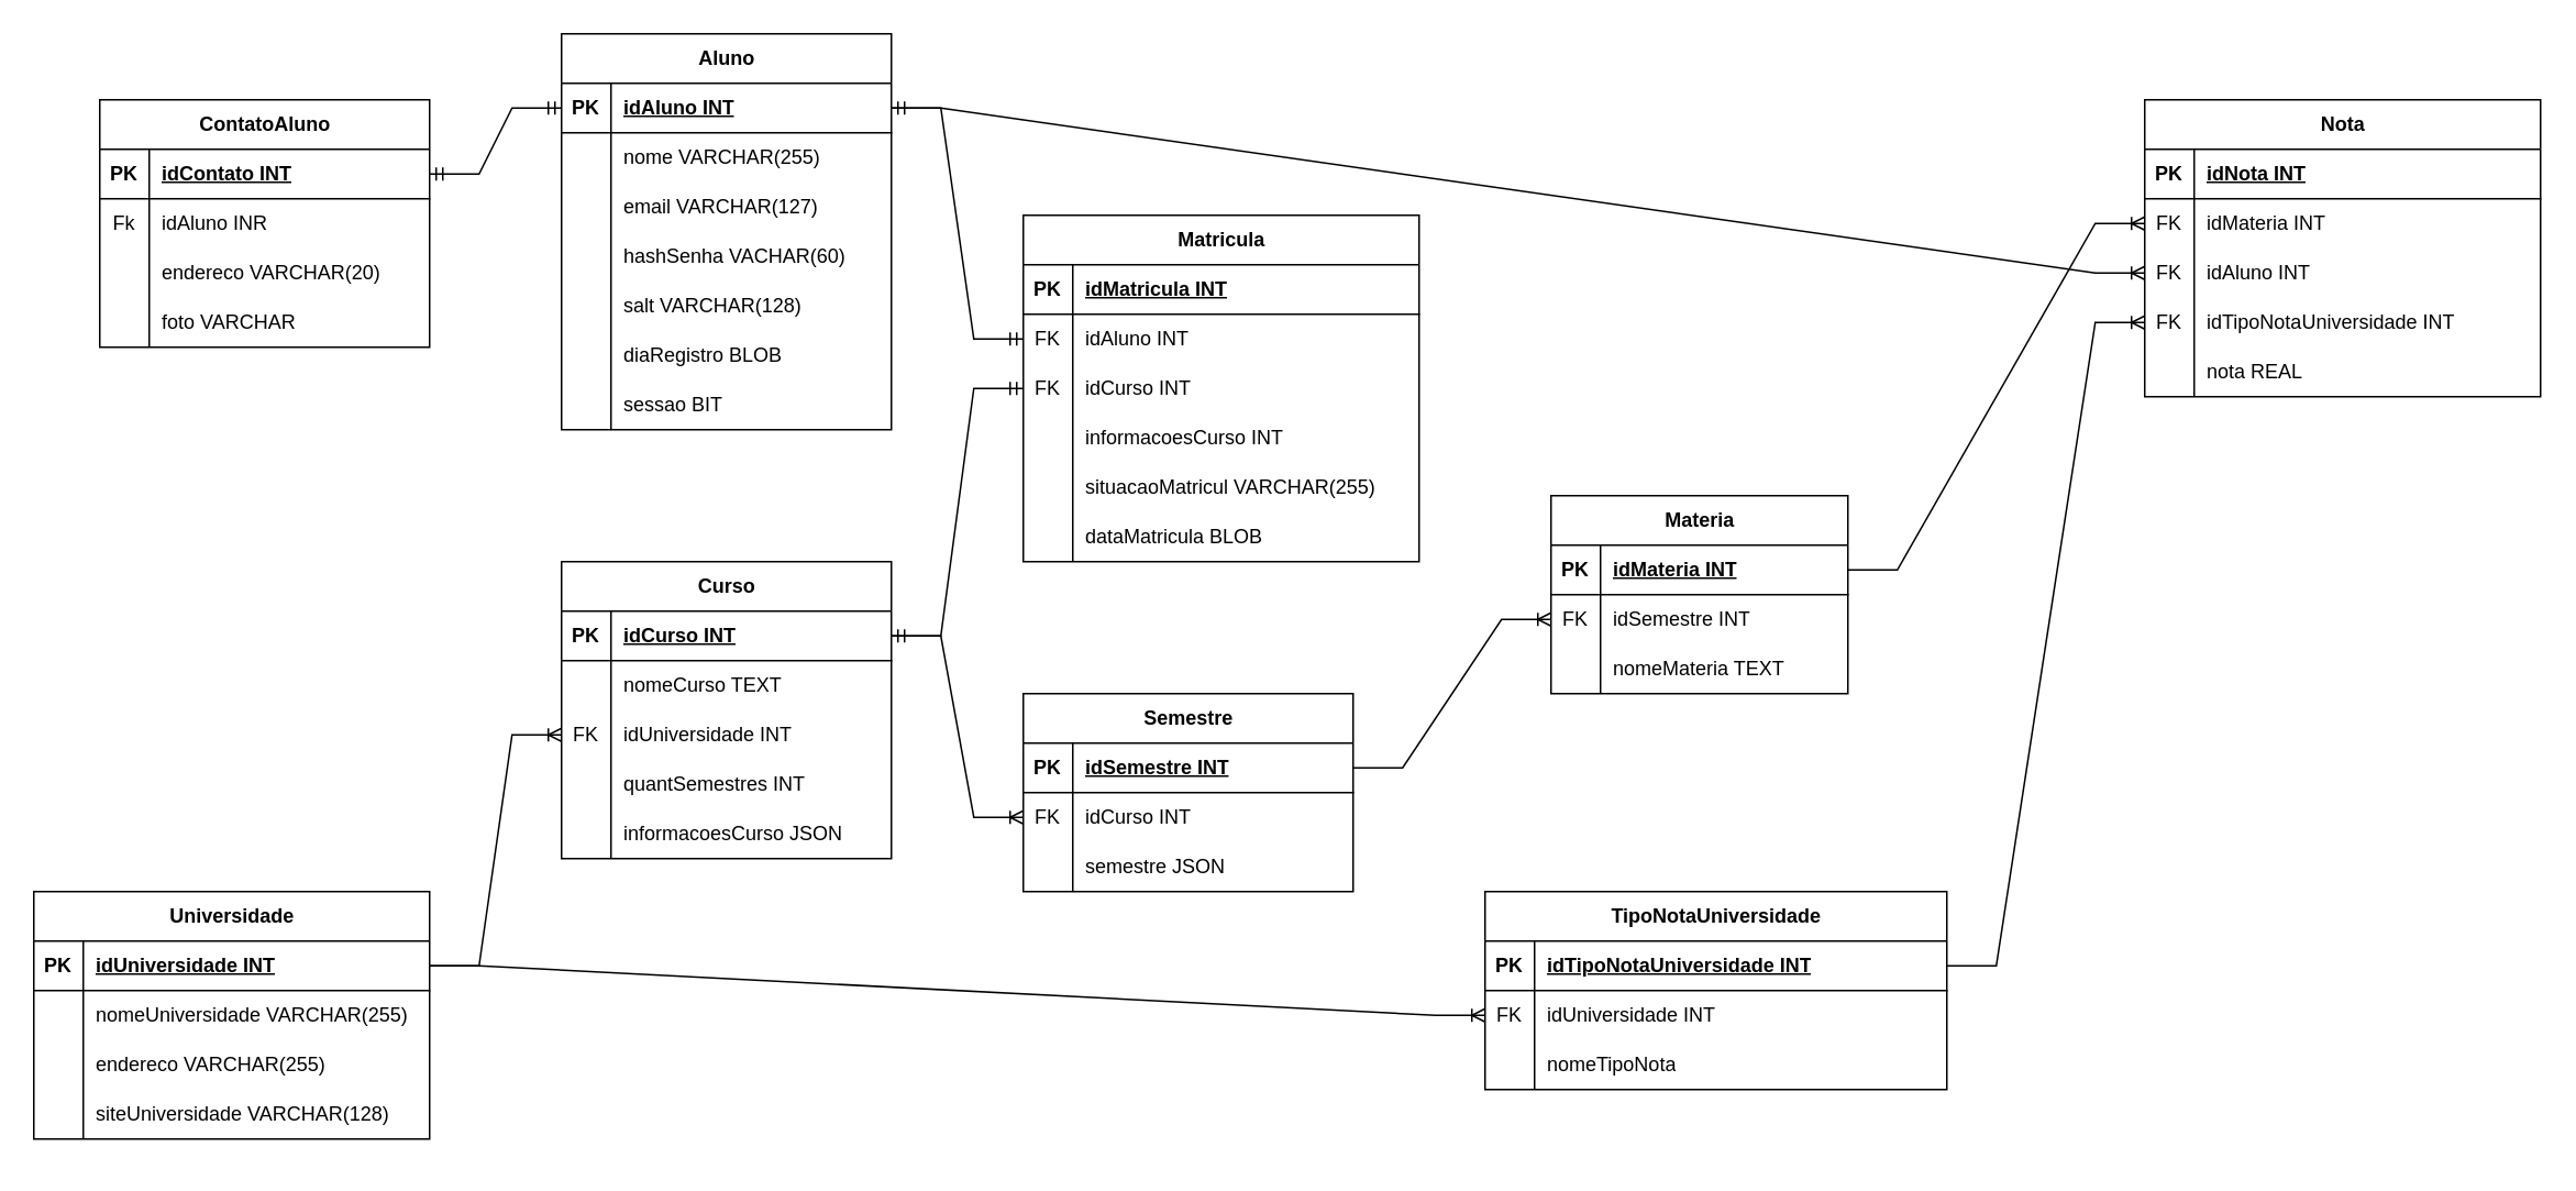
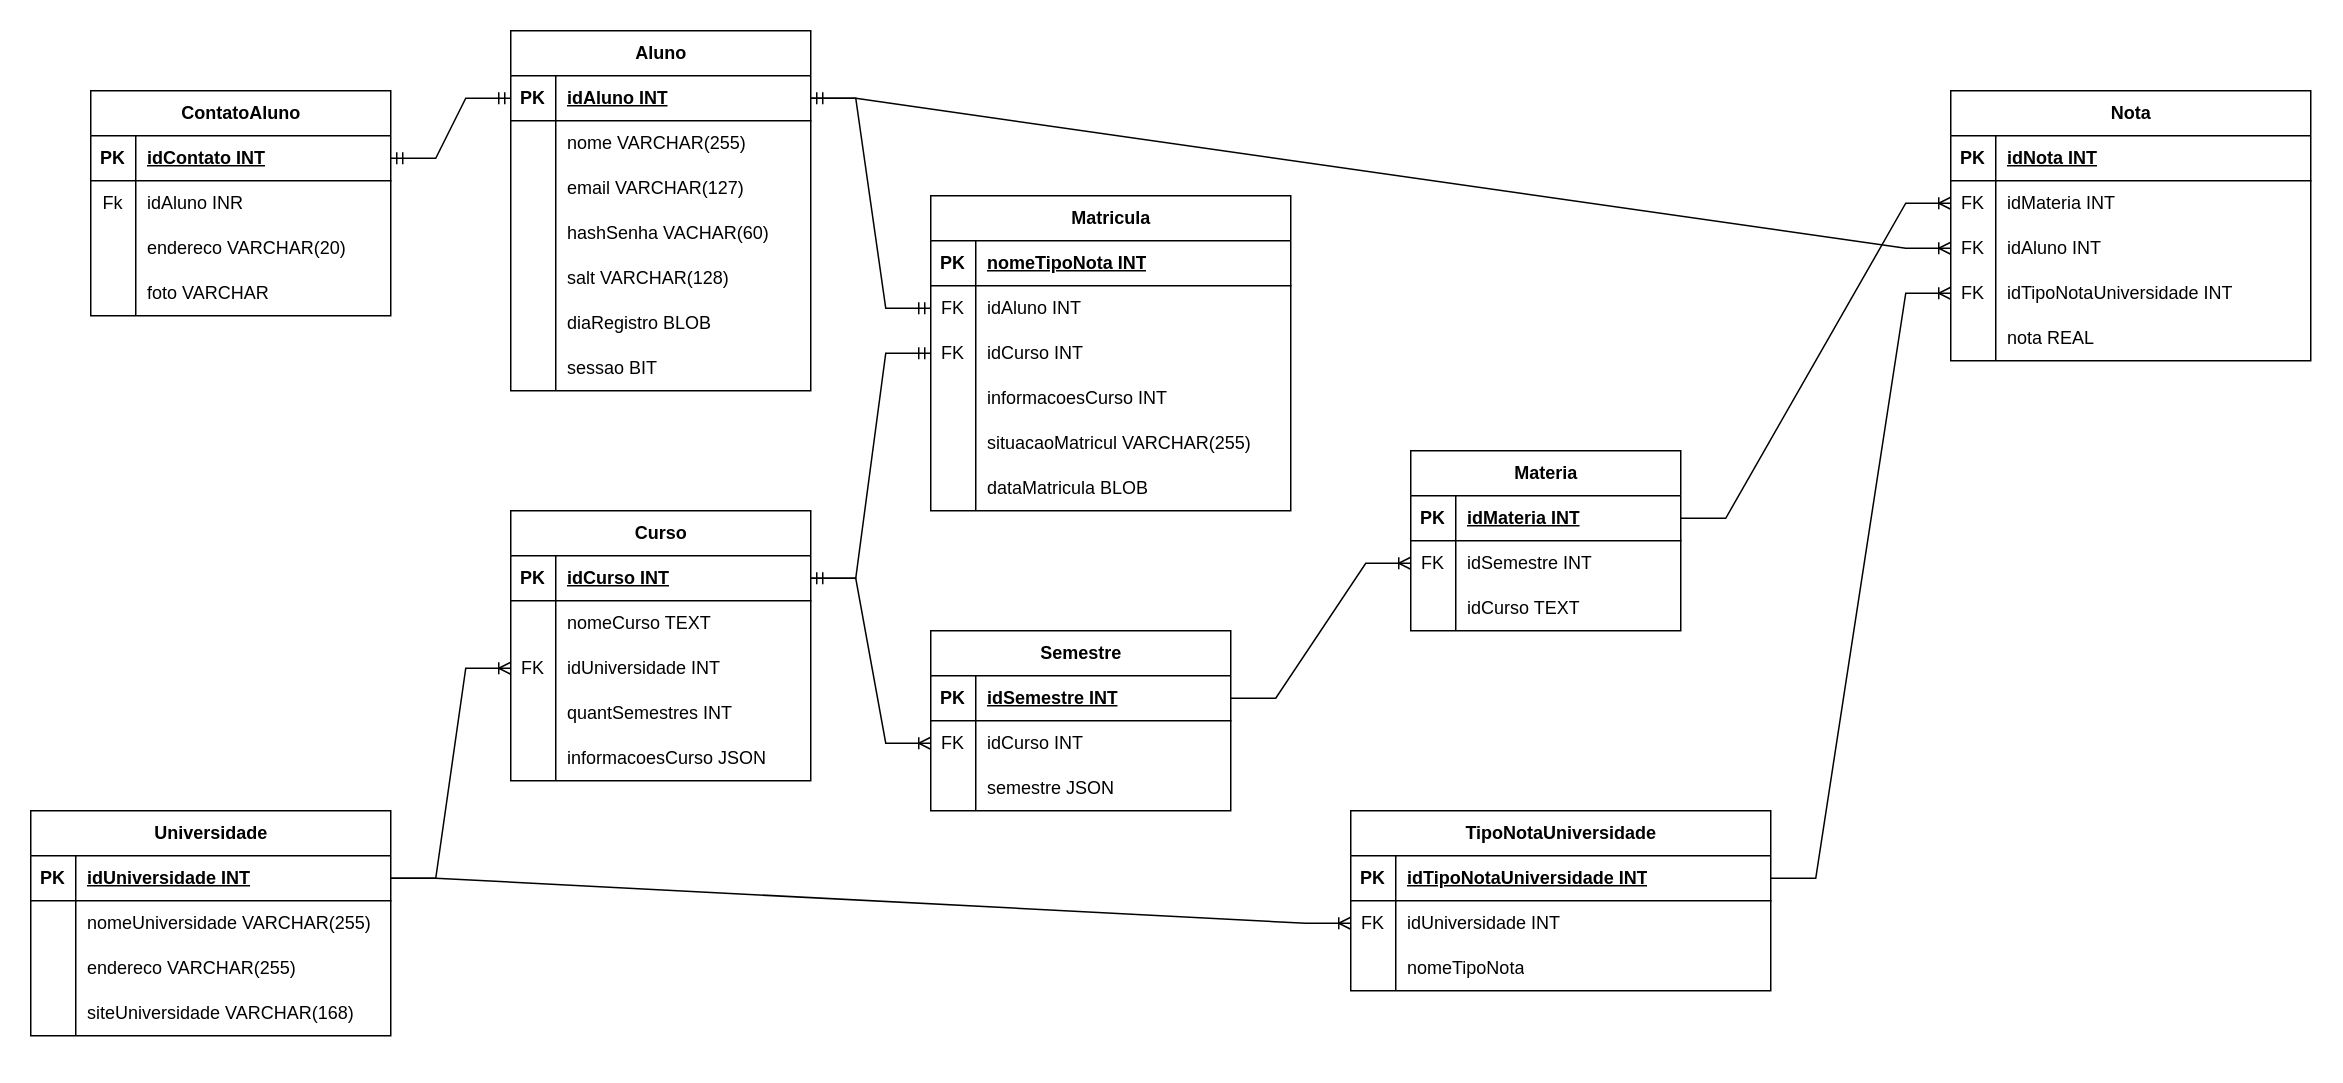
- <mxCell id="103" value="idMatricula INT" style="shape=partialRectangle;connectable=0;fillColor=none;top=0;left=0;bottom=0;right=0;align=left;spacingLeft=6;fontStyle=5;overflow=hidden;whiteSpace=wrap;html=1;" vertex="1" parent="101"><mxGeometry x="30" width="210" height="30" as="geometry"><mxRectangle width="210" height="30" as="alternateBounds" /></mxGeometry></mxCell>
+ <mxCell id="103" value="nomeTipoNota INT" style="shape=partialRectangle;connectable=0;fillColor=none;top=0;left=0;bottom=0;right=0;align=left;spacingLeft=6;fontStyle=5;overflow=hidden;whiteSpace=wrap;html=1;" vertex="1" parent="101"><mxGeometry x="30" width="210" height="30" as="geometry"><mxRectangle width="210" height="30" as="alternateBounds" /></mxGeometry></mxCell>
- <mxCell id="98" value="nomeMateria TEXT" style="shape=partialRectangle;connectable=0;fillColor=none;top=0;left=0;bottom=0;right=0;align=left;spacingLeft=6;overflow=hidden;whiteSpace=wrap;html=1;" vertex="1" parent="96"><mxGeometry x="30" width="150" height="30" as="geometry"><mxRectangle width="150" height="30" as="alternateBounds" /></mxGeometry></mxCell>
+ <mxCell id="98" value="idCurso TEXT" style="shape=partialRectangle;connectable=0;fillColor=none;top=0;left=0;bottom=0;right=0;align=left;spacingLeft=6;overflow=hidden;whiteSpace=wrap;html=1;" vertex="1" parent="96"><mxGeometry x="30" width="150" height="30" as="geometry"><mxRectangle width="150" height="30" as="alternateBounds" /></mxGeometry></mxCell>
- <mxCell id="50" value="siteUniversidade VARCHAR(128)" style="shape=partialRectangle;connectable=0;fillColor=none;top=0;left=0;bottom=0;right=0;align=left;spacingLeft=6;overflow=hidden;whiteSpace=wrap;html=1;" vertex="1" parent="48"><mxGeometry x="30" width="210" height="30" as="geometry"><mxRectangle width="210" height="30" as="alternateBounds" /></mxGeometry></mxCell>
+ <mxCell id="50" value="siteUniversidade VARCHAR(168)" style="shape=partialRectangle;connectable=0;fillColor=none;top=0;left=0;bottom=0;right=0;align=left;spacingLeft=6;overflow=hidden;whiteSpace=wrap;html=1;" vertex="1" parent="48"><mxGeometry x="30" width="210" height="30" as="geometry"><mxRectangle width="210" height="30" as="alternateBounds" /></mxGeometry></mxCell>
